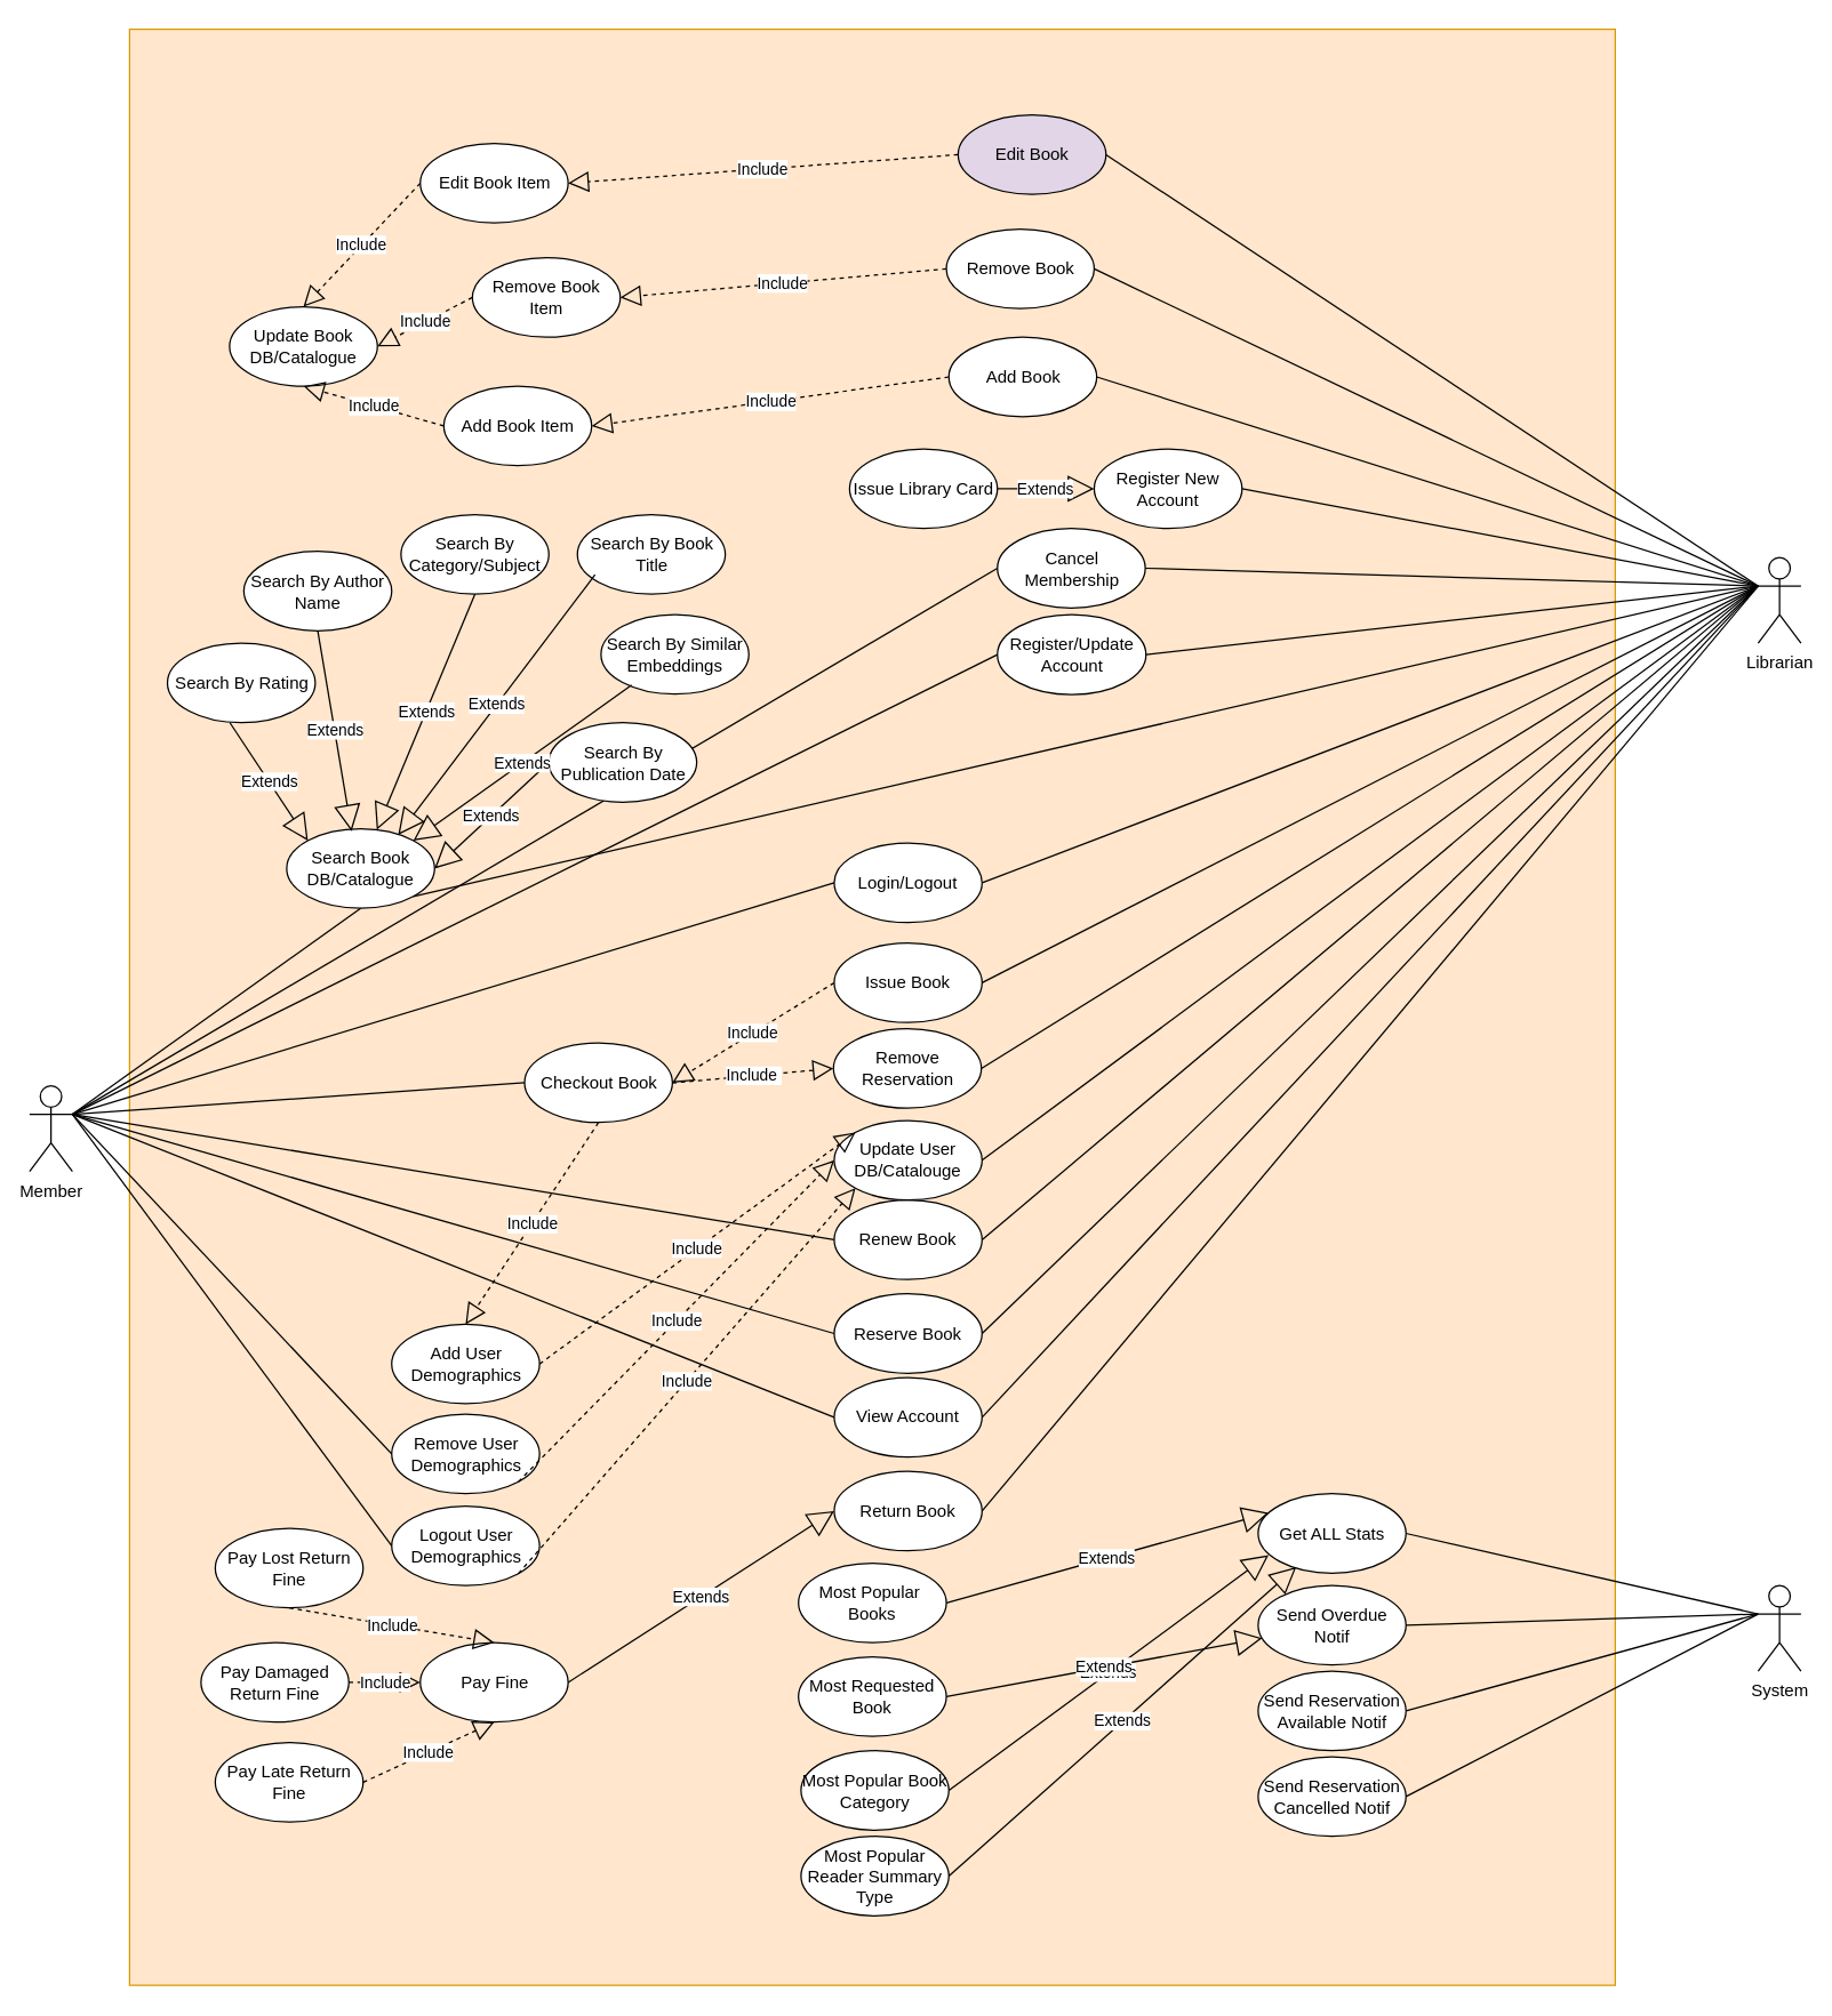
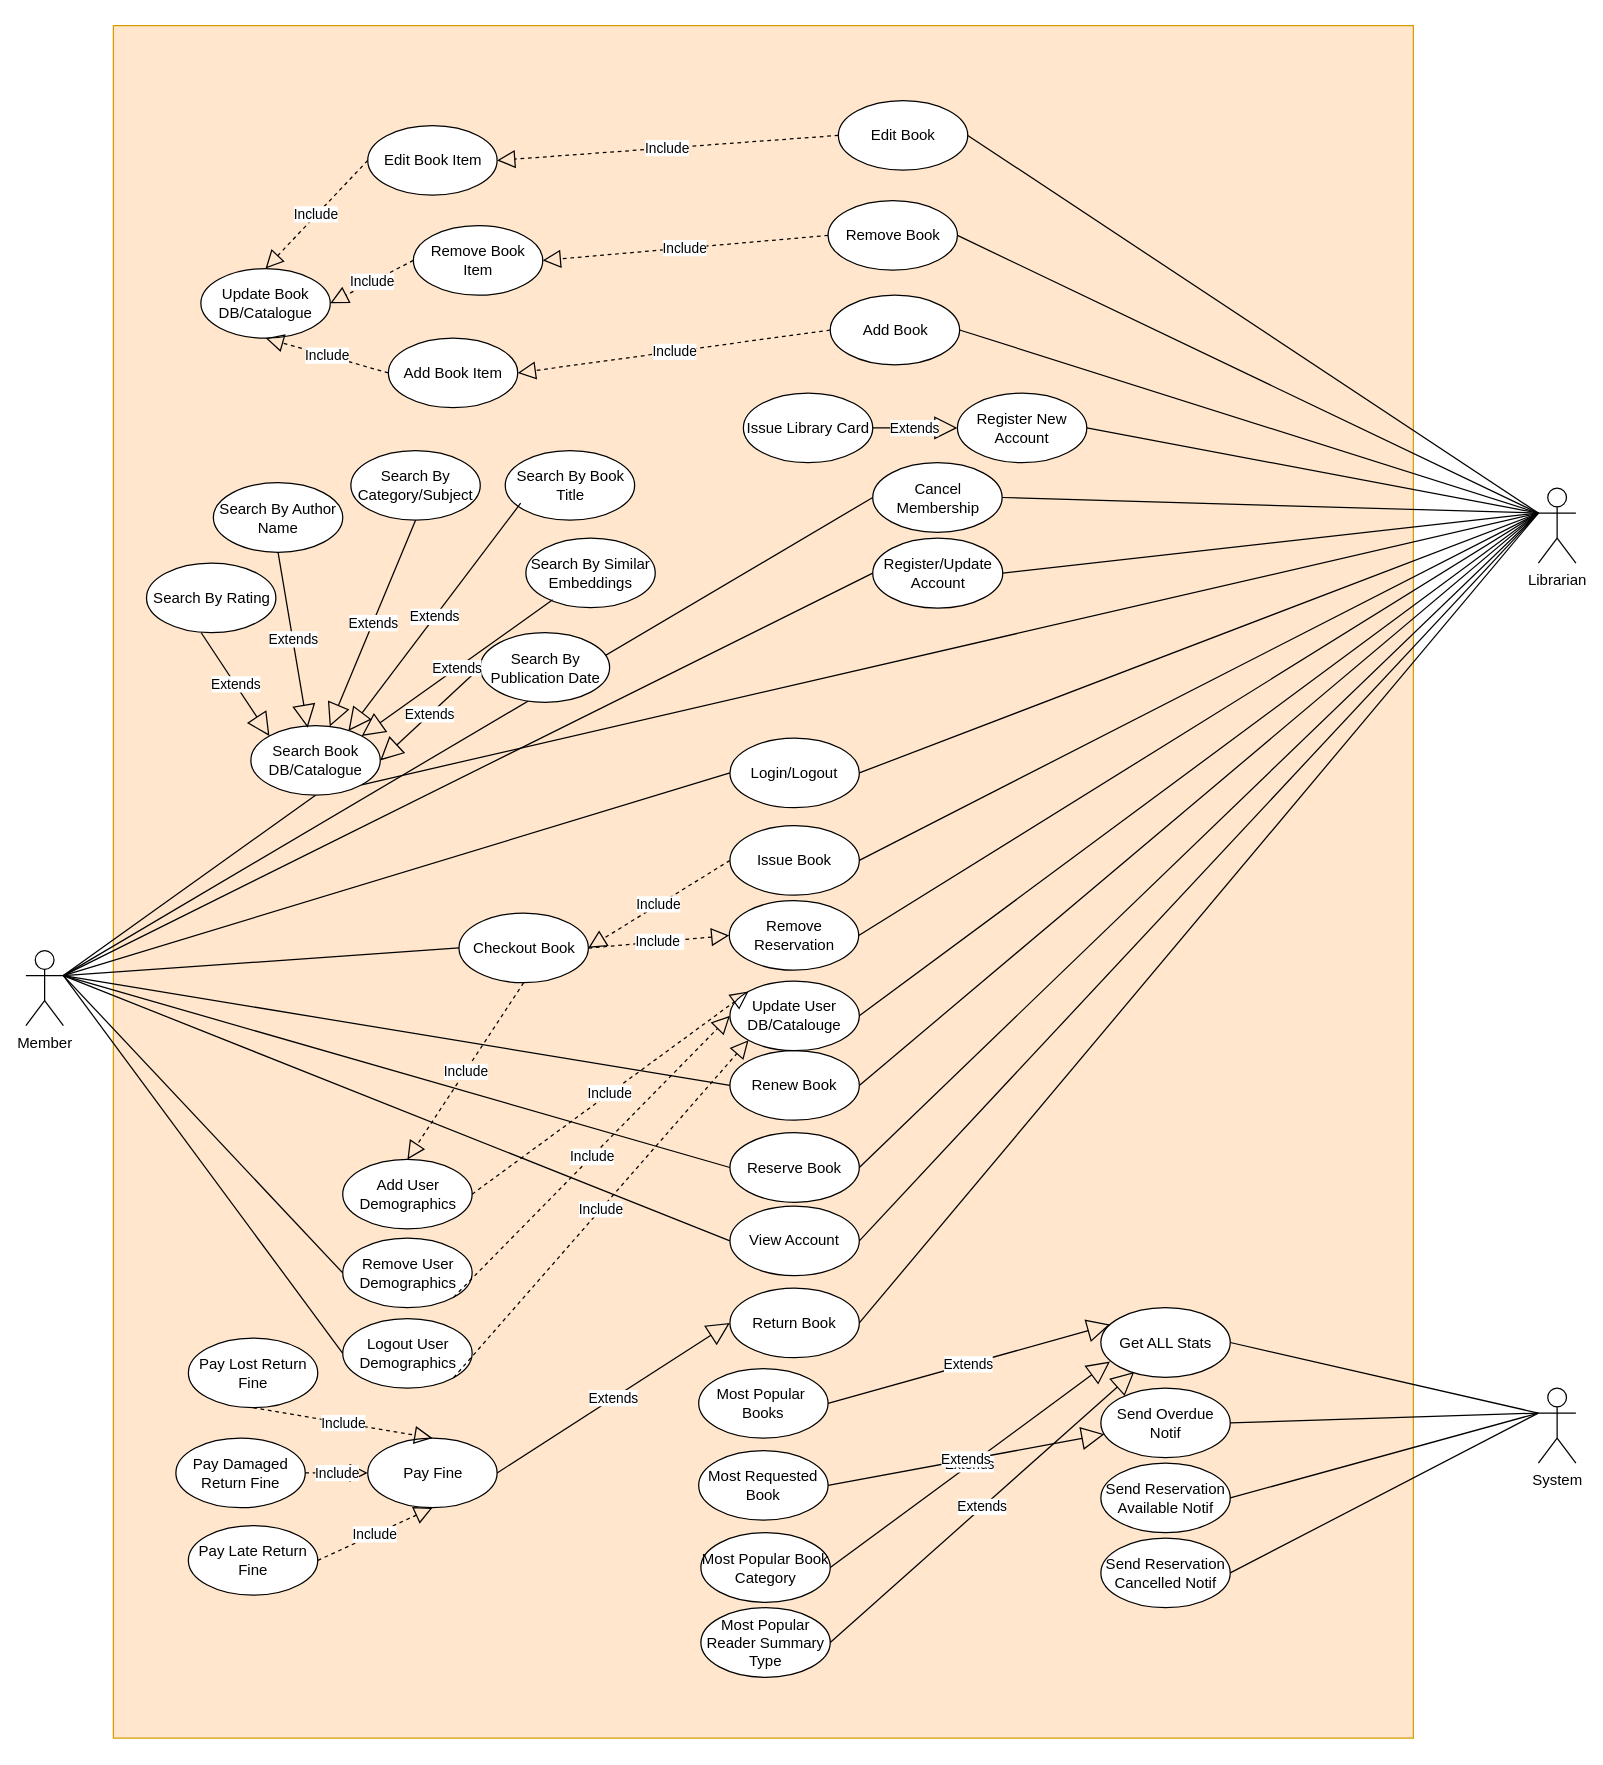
- <mxCell id="51" value="Edit Book" style="ellipse;whiteSpace=wrap;html=1;fillColor=#e1d5e7;" vertex="1" parent="1"><mxGeometry x="670" y="80" width="103.5" height="55.67" as="geometry" /></mxCell>
+ <mxCell id="51" value="Edit Book" style="ellipse;whiteSpace=wrap;html=1;" vertex="1" parent="1"><mxGeometry x="670" y="80" width="103.5" height="55.67" as="geometry" /></mxCell>
